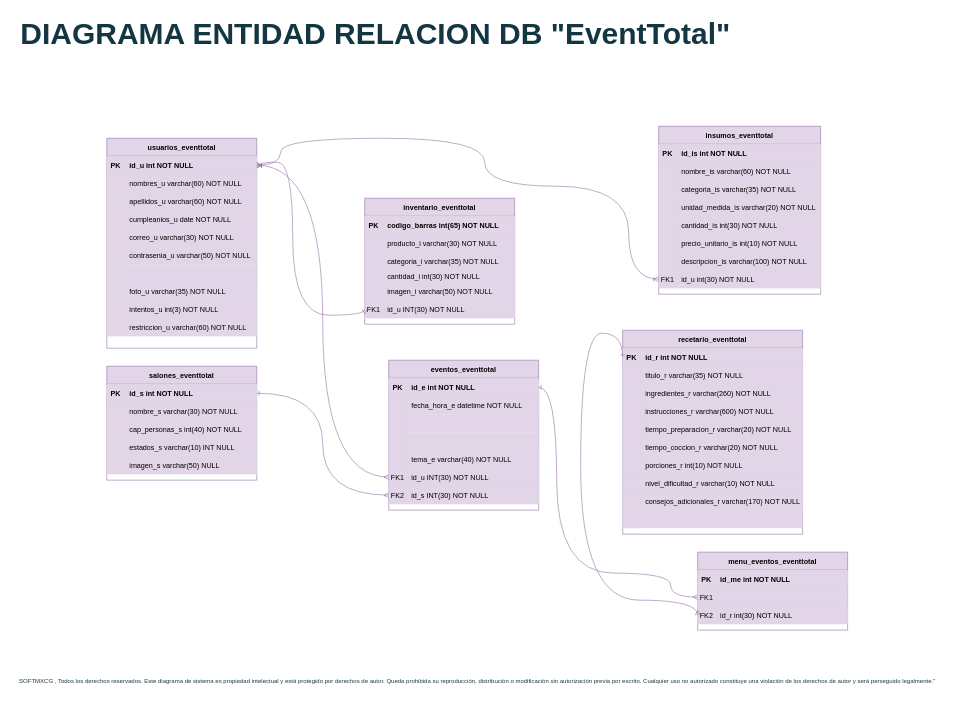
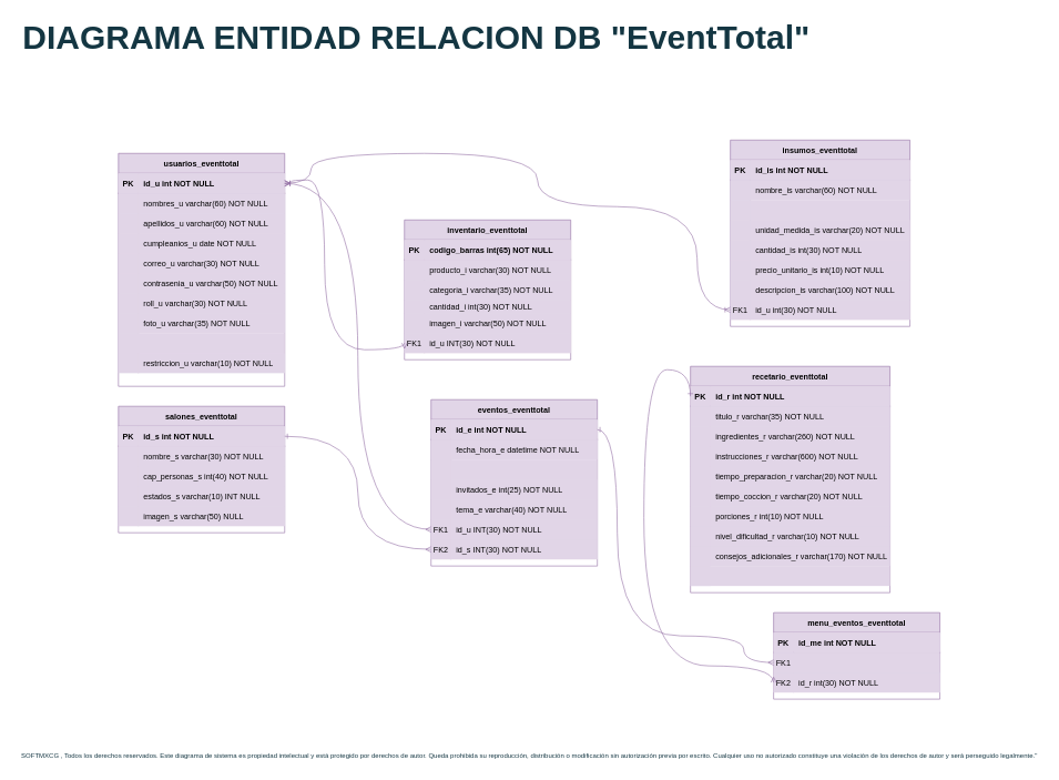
- <mxCell id="144" value="categoria_is varchar(35) NOT NULL" style="shape=partialRectangle;overflow=hidden;connectable=0;fillColor=#e1d5e7;top=0;left=0;bottom=0;right=0;align=left;spacingLeft=6;labelBackgroundColor=none;strokeColor=#9673a6;" parent="142" vertex="1"><mxGeometry x="30" width="240" height="30" as="geometry"><mxRectangle width="240" height="30" as="alternateBounds" /></mxGeometry></mxCell>
+ <mxCell id="23" value="roll_u varchar(30) NOT NULL" style="shape=partialRectangle;overflow=hidden;connectable=0;fillColor=#e1d5e7;top=0;left=0;bottom=0;right=0;align=left;spacingLeft=6;labelBackgroundColor=none;strokeColor=#9673a6;" parent="21" vertex="1"><mxGeometry x="30" width="220" height="30" as="geometry"><mxRectangle width="220" height="30" as="alternateBounds" /></mxGeometry></mxCell>
- <mxCell id="29" value="intentos_u int(3) NOT NULL" style="shape=partialRectangle;overflow=hidden;connectable=0;fillColor=#e1d5e7;top=0;left=0;bottom=0;right=0;align=left;spacingLeft=6;labelBackgroundColor=none;strokeColor=#9673a6;" vertex="1" parent="27"><mxGeometry x="30" width="220" height="30" as="geometry"><mxRectangle width="220" height="30" as="alternateBounds" /></mxGeometry></mxCell>
- <mxCell id="32" value="restriccion_u varchar(60) NOT NULL" style="shape=partialRectangle;overflow=hidden;connectable=0;fillColor=#e1d5e7;top=0;left=0;bottom=0;right=0;align=left;spacingLeft=6;labelBackgroundColor=none;strokeColor=#9673a6;" parent="30" vertex="1"><mxGeometry x="30" width="220" height="30" as="geometry"><mxRectangle width="220" height="30" as="alternateBounds" /></mxGeometry></mxCell>
+ <mxCell id="32" value="restriccion_u varchar(10) NOT NULL" style="shape=partialRectangle;overflow=hidden;connectable=0;fillColor=#e1d5e7;top=0;left=0;bottom=0;right=0;align=left;spacingLeft=6;labelBackgroundColor=none;strokeColor=#9673a6;" parent="30" vertex="1"><mxGeometry x="30" width="220" height="30" as="geometry"><mxRectangle width="220" height="30" as="alternateBounds" /></mxGeometry></mxCell>
+ <mxCell id="74" value="invitados_e int(25) NOT NULL" style="shape=partialRectangle;overflow=hidden;connectable=0;fillColor=#e1d5e7;top=0;left=0;bottom=0;right=0;align=left;spacingLeft=6;labelBackgroundColor=none;strokeColor=#9673a6;" parent="72" vertex="1"><mxGeometry x="30" width="220" height="30" as="geometry"><mxRectangle width="220" height="30" as="alternateBounds" /></mxGeometry></mxCell>
